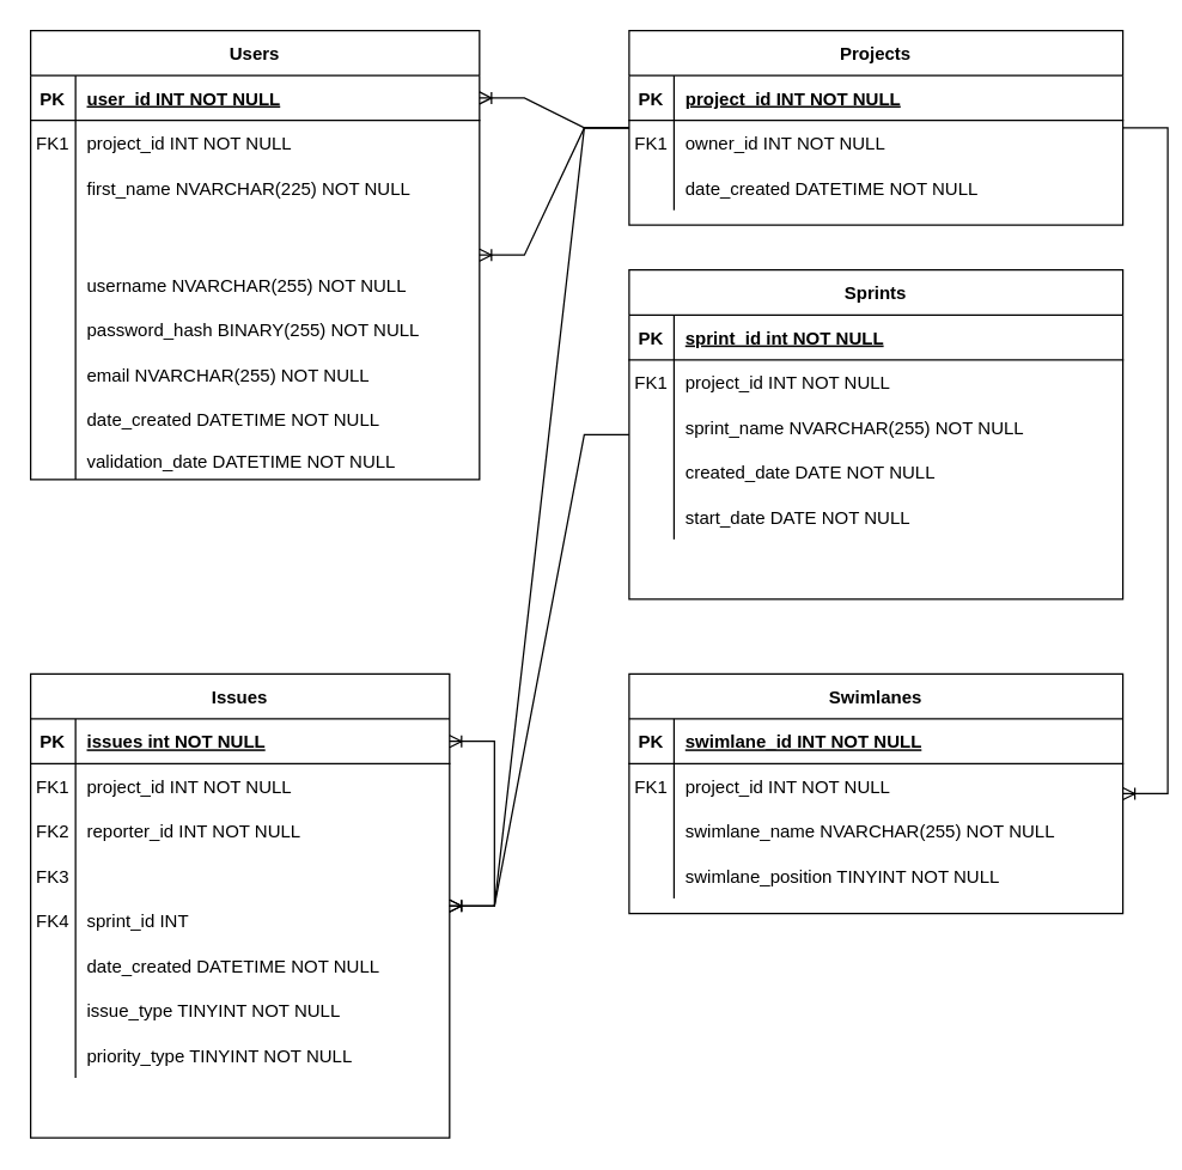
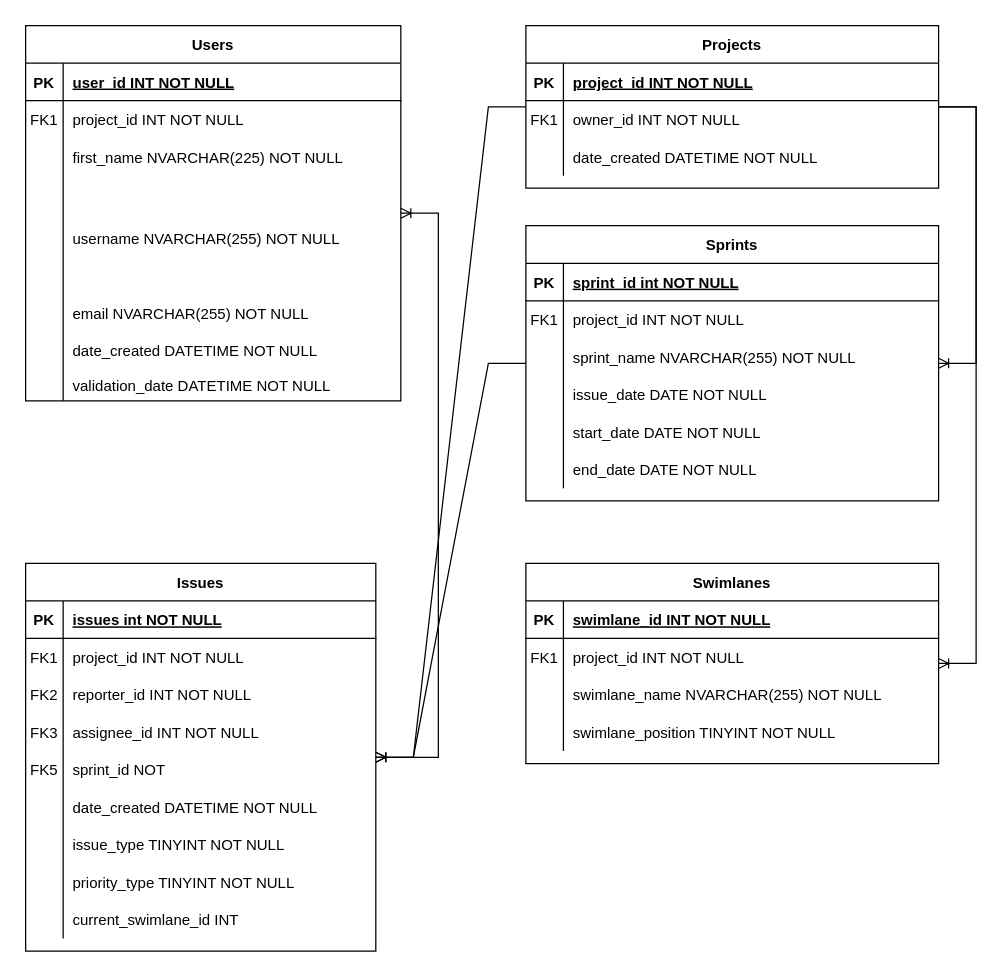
- <mxCell id="100" value="" style="edgeStyle=entityRelationEdgeStyle;fontSize=12;html=1;endArrow=ERoneToMany;rounded=0;" edge="1" parent="1" source="2" target="43"><mxGeometry width="100" height="100" relative="1" as="geometry"><mxPoint x="590" y="380" as="sourcePoint" /><mxPoint x="690" y="280" as="targetPoint" /></mxGeometry></mxCell>
+ <mxCell id="100" value="" style="edgeStyle=entityRelationEdgeStyle;fontSize=12;html=1;endArrow=ERoneToMany;rounded=0;" edge="1" parent="1" source="2" target="67"><mxGeometry width="100" height="100" relative="1" as="geometry"><mxPoint x="590" y="380" as="sourcePoint" /><mxPoint x="690" y="280" as="targetPoint" /></mxGeometry></mxCell>
- <mxCell id="103" value="" style="edgeStyle=entityRelationEdgeStyle;fontSize=12;html=1;endArrow=ERoneToMany;rounded=0;" edge="1" parent="1" source="2" target="40"><mxGeometry width="100" height="100" relative="1" as="geometry"><mxPoint x="610" y="415" as="sourcePoint" /><mxPoint x="710" y="315" as="targetPoint" /></mxGeometry></mxCell>
- <mxCell id="57" value="password_hash BINARY(255) NOT NULL" style="shape=partialRectangle;overflow=hidden;connectable=0;fillColor=none;top=0;left=0;bottom=0;right=0;align=left;spacingLeft=6;" vertex="1" parent="55"><mxGeometry x="30" width="270" height="30" as="geometry"><mxRectangle width="270" height="30" as="alternateBounds" /></mxGeometry></mxCell>
- <mxCell id="79" value="created_date DATE NOT NULL" style="shape=partialRectangle;overflow=hidden;connectable=0;fillColor=none;top=0;left=0;bottom=0;right=0;align=left;spacingLeft=6;" vertex="1" parent="77"><mxGeometry x="30" width="300" height="30" as="geometry"><mxRectangle width="300" height="30" as="alternateBounds" /></mxGeometry></mxCell>
+ <mxCell id="79" value="issue_date DATE NOT NULL" style="shape=partialRectangle;overflow=hidden;connectable=0;fillColor=none;top=0;left=0;bottom=0;right=0;align=left;spacingLeft=6;" vertex="1" parent="77"><mxGeometry x="30" width="300" height="30" as="geometry"><mxRectangle width="300" height="30" as="alternateBounds" /></mxGeometry></mxCell>
+ <mxCell id="85" value="end_date DATE NOT NULL" style="shape=partialRectangle;overflow=hidden;connectable=0;fillColor=none;top=0;left=0;bottom=0;right=0;align=left;spacingLeft=6;" vertex="1" parent="83"><mxGeometry x="30" width="300" height="30" as="geometry"><mxRectangle width="300" height="30" as="alternateBounds" /></mxGeometry></mxCell>
- <mxCell id="104" value="" style="edgeStyle=entityRelationEdgeStyle;fontSize=12;html=1;endArrow=ERoneToMany;rounded=0;strokeColor=default;" edge="1" parent="1" source="12" target="15"><mxGeometry width="100" height="100" relative="1" as="geometry"><mxPoint x="670" y="445" as="sourcePoint" /><mxPoint x="770" y="345" as="targetPoint" /></mxGeometry></mxCell>
+ <mxCell id="104" value="" style="edgeStyle=entityRelationEdgeStyle;fontSize=12;html=1;endArrow=ERoneToMany;rounded=0;strokeColor=default;" edge="1" parent="1" source="12" target="40"><mxGeometry width="100" height="100" relative="1" as="geometry"><mxPoint x="670" y="445" as="sourcePoint" /><mxPoint x="770" y="345" as="targetPoint" /></mxGeometry></mxCell>
+ <mxCell id="24" value="assignee_id INT NOT NULL" style="shape=partialRectangle;overflow=hidden;connectable=0;fillColor=none;top=0;left=0;bottom=0;right=0;align=left;spacingLeft=6;" vertex="1" parent="22"><mxGeometry x="30" width="250" height="30" as="geometry"><mxRectangle width="250" height="30" as="alternateBounds" /></mxGeometry></mxCell>
- <mxCell id="26" value="FK4" style="shape=partialRectangle;overflow=hidden;connectable=0;fillColor=none;top=0;left=0;bottom=0;right=0;" vertex="1" parent="25"><mxGeometry width="30" height="30" as="geometry"><mxRectangle width="30" height="30" as="alternateBounds" /></mxGeometry></mxCell>
+ <mxCell id="26" value="FK5" style="shape=partialRectangle;overflow=hidden;connectable=0;fillColor=none;top=0;left=0;bottom=0;right=0;" vertex="1" parent="25"><mxGeometry width="30" height="30" as="geometry"><mxRectangle width="30" height="30" as="alternateBounds" /></mxGeometry></mxCell>
- <mxCell id="27" value="sprint_id INT" style="shape=partialRectangle;overflow=hidden;connectable=0;fillColor=none;top=0;left=0;bottom=0;right=0;align=left;spacingLeft=6;" vertex="1" parent="25"><mxGeometry x="30" width="250" height="30" as="geometry"><mxRectangle width="250" height="30" as="alternateBounds" /></mxGeometry></mxCell>
+ <mxCell id="27" value="sprint_id NOT" style="shape=partialRectangle;overflow=hidden;connectable=0;fillColor=none;top=0;left=0;bottom=0;right=0;align=left;spacingLeft=6;" vertex="1" parent="25"><mxGeometry x="30" width="250" height="30" as="geometry"><mxRectangle width="250" height="30" as="alternateBounds" /></mxGeometry></mxCell>
+ <mxCell id="39" value="current_swimlane_id INT" style="shape=partialRectangle;overflow=hidden;connectable=0;fillColor=none;top=0;left=0;bottom=0;right=0;align=left;spacingLeft=6;" vertex="1" parent="37"><mxGeometry x="30" width="250" height="30" as="geometry"><mxRectangle width="250" height="30" as="alternateBounds" /></mxGeometry></mxCell>
